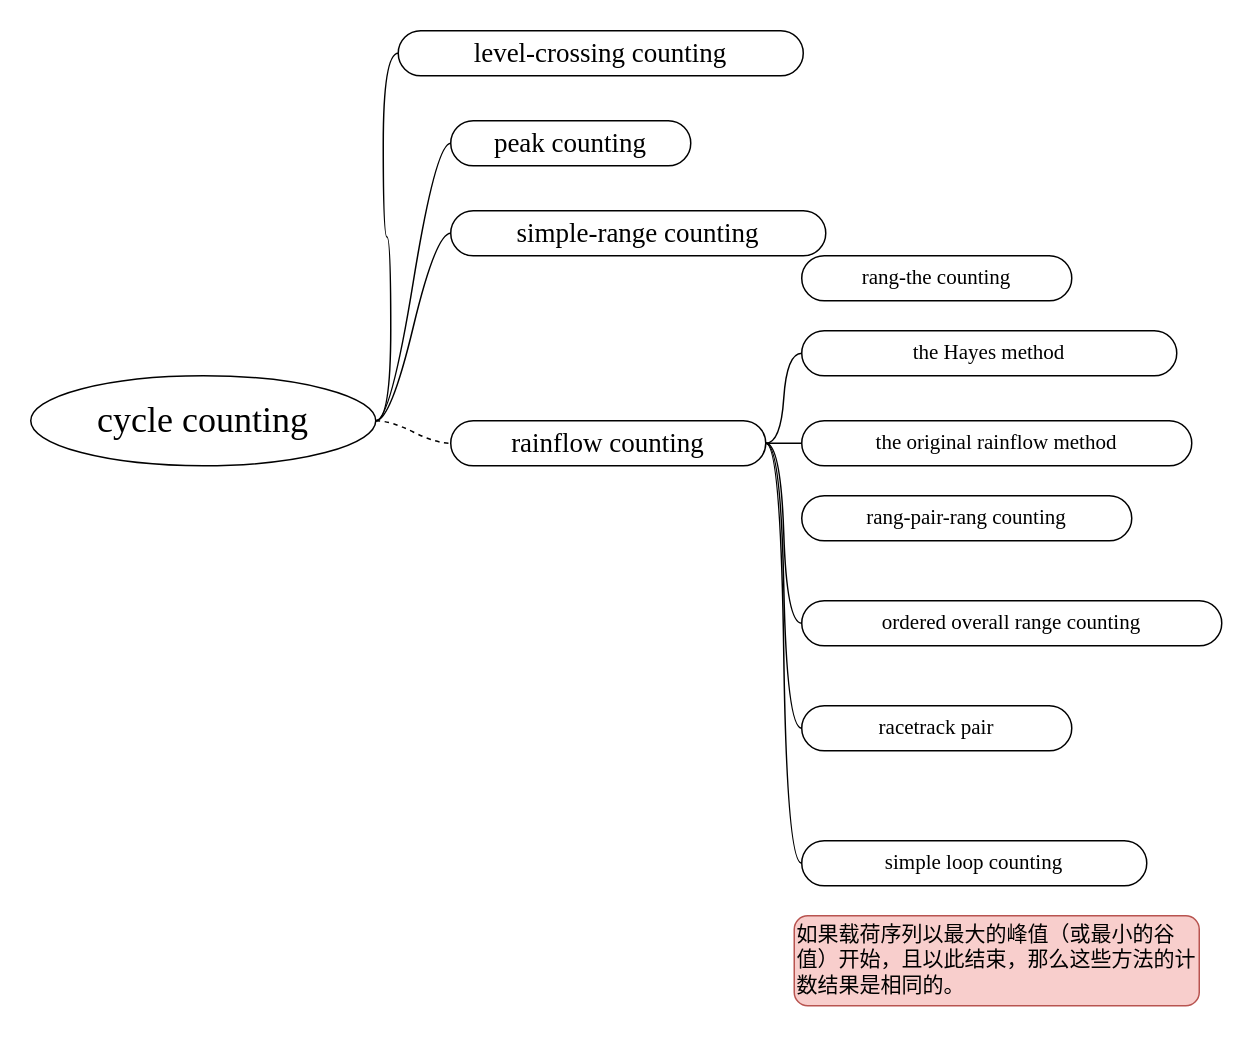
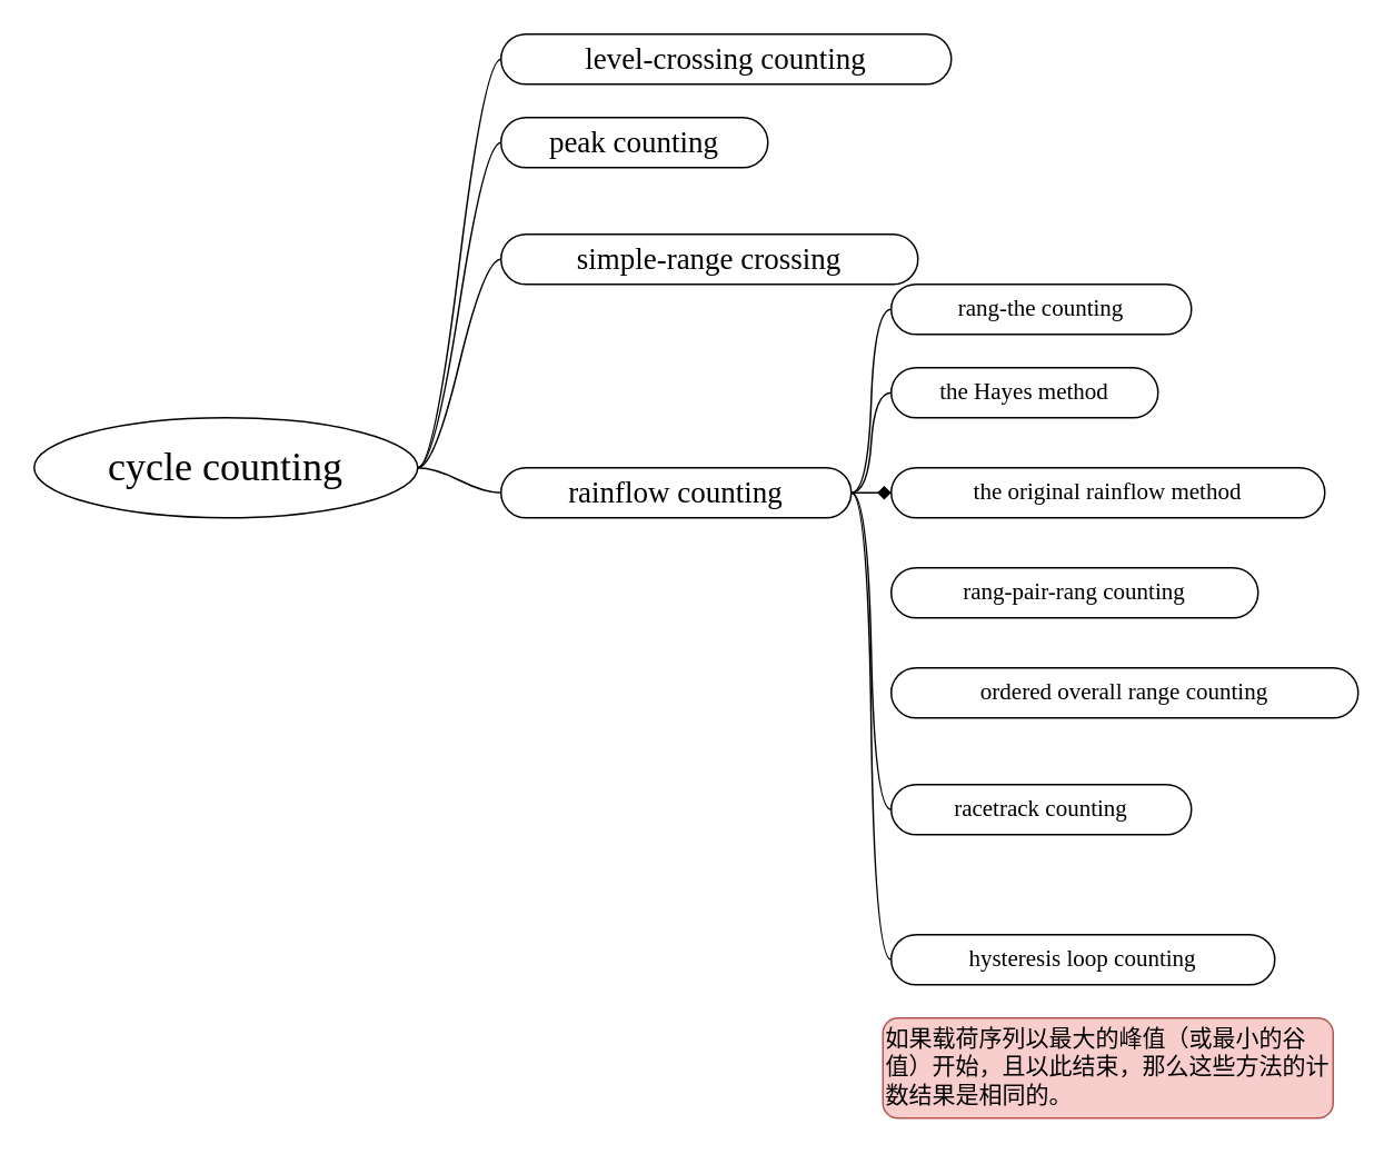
- <mxCell id="4" value="&lt;font style=&quot;font-size: 18px&quot; face=&quot;Lucida Console&quot;&gt;level-crossing counting&lt;/font&gt;" style="whiteSpace=wrap;html=1;rounded=1;arcSize=50;align=center;verticalAlign=middle;collapsible=0;container=1;recursiveResize=0;strokeWidth=1;autosize=1;spacing=4;" parent="1" vertex="1"><mxGeometry x="265" y="20" width="270" height="30" as="geometry" /></mxCell>
+ <mxCell id="4" value="&lt;font style=&quot;font-size: 18px&quot; face=&quot;Lucida Console&quot;&gt;level-crossing counting&lt;/font&gt;" style="whiteSpace=wrap;html=1;rounded=1;arcSize=50;align=center;verticalAlign=middle;collapsible=0;container=1;recursiveResize=0;strokeWidth=1;autosize=1;spacing=4;" parent="1" vertex="1"><mxGeometry x="300" y="20" width="270" height="30" as="geometry" /></mxCell>
- <mxCell id="5" value="&lt;font style=&quot;font-size: 18px&quot; face=&quot;Lucida Console&quot;&gt;peak counting&lt;/font&gt;" style="whiteSpace=wrap;html=1;rounded=1;arcSize=50;align=center;verticalAlign=middle;collapsible=0;container=1;recursiveResize=0;strokeWidth=1;autosize=1;spacing=4;" parent="1" vertex="1"><mxGeometry x="300" y="80" width="160" height="30" as="geometry" /></mxCell>
+ <mxCell id="5" value="&lt;font style=&quot;font-size: 18px&quot; face=&quot;Lucida Console&quot;&gt;peak counting&lt;/font&gt;" style="whiteSpace=wrap;html=1;rounded=1;arcSize=50;align=center;verticalAlign=middle;collapsible=0;container=1;recursiveResize=0;strokeWidth=1;autosize=1;spacing=4;" parent="1" vertex="1"><mxGeometry x="300" y="70" width="160" height="30" as="geometry" /></mxCell>
- <mxCell id="7" value="&lt;font style=&quot;font-size: 18px&quot; face=&quot;Lucida Console&quot;&gt;simple-range counting&lt;/font&gt;" style="whiteSpace=wrap;html=1;rounded=1;arcSize=50;align=center;verticalAlign=middle;collapsible=0;container=1;recursiveResize=0;strokeWidth=1;autosize=1;spacing=4;" parent="1" vertex="1"><mxGeometry x="300" y="140" width="250" height="30" as="geometry" /></mxCell>
+ <mxCell id="7" value="&lt;font style=&quot;font-size: 18px&quot; face=&quot;Lucida Console&quot;&gt;simple-range crossing&lt;/font&gt;" style="whiteSpace=wrap;html=1;rounded=1;arcSize=50;align=center;verticalAlign=middle;collapsible=0;container=1;recursiveResize=0;strokeWidth=1;autosize=1;spacing=4;" parent="1" vertex="1"><mxGeometry x="300" y="140" width="250" height="30" as="geometry" /></mxCell>
+ <mxCell id="11" value="" style="edgeStyle=entityRelationEdgeStyle;startArrow=none;endArrow=none;segment=10;curved=1;exitX=1;exitY=0.5;exitDx=0;exitDy=0;" parent="1" source="9" target="12" edge="1"><mxGeometry relative="1" as="geometry"><mxPoint x="660" y="280" as="sourcePoint" /></mxGeometry></mxCell>
- <mxCell id="13" value="&lt;font style=&quot;font-size: 14px&quot; face=&quot;Lucida Console&quot;&gt;the Hayes method&lt;/font&gt;" style="whiteSpace=wrap;html=1;rounded=1;arcSize=50;align=center;verticalAlign=middle;collapsible=0;container=1;recursiveResize=0;strokeWidth=1;autosize=1;spacing=4;" parent="1" vertex="1"><mxGeometry x="534" y="220" width="250" height="30" as="geometry" /></mxCell>
+ <mxCell id="13" value="&lt;font style=&quot;font-size: 14px&quot; face=&quot;Lucida Console&quot;&gt;the Hayes method&lt;/font&gt;" style="whiteSpace=wrap;html=1;rounded=1;arcSize=50;align=center;verticalAlign=middle;collapsible=0;container=1;recursiveResize=0;strokeWidth=1;autosize=1;spacing=4;" parent="1" vertex="1"><mxGeometry x="534" y="220" width="160" height="30" as="geometry" /></mxCell>
- <mxCell id="10" value="" style="edgeStyle=entityRelationEdgeStyle;startArrow=none;endArrow=none;segment=10;curved=1;dashed=1;" parent="1" source="3" target="9" edge="1"><mxGeometry relative="1" as="geometry"><mxPoint x="250" y="170" as="sourcePoint" /><mxPoint x="340" y="325" as="targetPoint" /></mxGeometry></mxCell>
+ <mxCell id="10" value="" style="edgeStyle=entityRelationEdgeStyle;startArrow=none;endArrow=none;segment=10;curved=1;" parent="1" source="3" target="9" edge="1"><mxGeometry relative="1" as="geometry"><mxPoint x="250" y="170" as="sourcePoint" /><mxPoint x="340" y="325" as="targetPoint" /></mxGeometry></mxCell>
- <mxCell id="16" value="" style="edgeStyle=entityRelationEdgeStyle;startArrow=none;endArrow=none;segment=10;curved=1;exitX=1;exitY=0.5;exitDx=0;exitDy=0;" parent="1" source="9" target="15" edge="1"><mxGeometry relative="1" as="geometry"><mxPoint x="510" y="295" as="sourcePoint" /><mxPoint x="580" y="235" as="targetPoint" /></mxGeometry></mxCell>
+ <mxCell id="16" value="" style="edgeStyle=entityRelationEdgeStyle;startArrow=none;endArrow=diamond;segment=10;curved=1;exitX=1;exitY=0.5;exitDx=0;exitDy=0;" parent="1" source="9" target="15" edge="1"><mxGeometry relative="1" as="geometry"><mxPoint x="510" y="295" as="sourcePoint" /><mxPoint x="580" y="235" as="targetPoint" /></mxGeometry></mxCell>
- <mxCell id="19" value="" style="edgeStyle=entityRelationEdgeStyle;startArrow=none;endArrow=none;segment=10;curved=1;exitX=1;exitY=0.5;exitDx=0;exitDy=0;" parent="1" source="9" target="18" edge="1"><mxGeometry relative="1" as="geometry"><mxPoint x="510" y="295" as="sourcePoint" /><mxPoint x="550" y="395" as="targetPoint" /></mxGeometry></mxCell>
- <mxCell id="17" value="&lt;font style=&quot;font-size: 14px&quot; face=&quot;Lucida Console&quot;&gt;rang-pair-rang counting&lt;/font&gt;" style="whiteSpace=wrap;html=1;rounded=1;arcSize=50;align=center;verticalAlign=middle;collapsible=0;container=1;recursiveResize=0;strokeWidth=1;autosize=1;spacing=4;" parent="1" vertex="1"><mxGeometry x="534" y="330" width="220" height="30" as="geometry" /></mxCell>
+ <mxCell id="17" value="&lt;font style=&quot;font-size: 14px&quot; face=&quot;Lucida Console&quot;&gt;rang-pair-rang counting&lt;/font&gt;" style="whiteSpace=wrap;html=1;rounded=1;arcSize=50;align=center;verticalAlign=middle;collapsible=0;container=1;recursiveResize=0;strokeWidth=1;autosize=1;spacing=4;" parent="1" vertex="1"><mxGeometry x="534" y="340" width="220" height="30" as="geometry" /></mxCell>
- <mxCell id="20" value="&lt;font style=&quot;font-size: 14px&quot; face=&quot;Lucida Console&quot;&gt;racetrack pair&lt;/font&gt;" style="whiteSpace=wrap;html=1;rounded=1;arcSize=50;align=center;verticalAlign=middle;collapsible=0;container=1;recursiveResize=0;strokeWidth=1;autosize=1;spacing=4;" parent="1" vertex="1"><mxGeometry x="534" y="470" width="180" height="30" as="geometry" /></mxCell>
+ <mxCell id="20" value="&lt;font style=&quot;font-size: 14px&quot; face=&quot;Lucida Console&quot;&gt;racetrack counting&lt;/font&gt;" style="whiteSpace=wrap;html=1;rounded=1;arcSize=50;align=center;verticalAlign=middle;collapsible=0;container=1;recursiveResize=0;strokeWidth=1;autosize=1;spacing=4;" parent="1" vertex="1"><mxGeometry x="534" y="470" width="180" height="30" as="geometry" /></mxCell>
- <mxCell id="22" value="&lt;font style=&quot;font-size: 14px&quot; face=&quot;Lucida Console&quot;&gt;simple loop counting&lt;/font&gt;" style="whiteSpace=wrap;html=1;rounded=1;arcSize=50;align=center;verticalAlign=middle;collapsible=0;container=1;recursiveResize=0;strokeWidth=1;autosize=1;spacing=4;" parent="1" vertex="1"><mxGeometry x="534" y="560" width="230" height="30" as="geometry" /></mxCell>
+ <mxCell id="22" value="&lt;font style=&quot;font-size: 14px&quot; face=&quot;Lucida Console&quot;&gt;hysteresis loop counting&lt;/font&gt;" style="whiteSpace=wrap;html=1;rounded=1;arcSize=50;align=center;verticalAlign=middle;collapsible=0;container=1;recursiveResize=0;strokeWidth=1;autosize=1;spacing=4;" parent="1" vertex="1"><mxGeometry x="534" y="560" width="230" height="30" as="geometry" /></mxCell>
